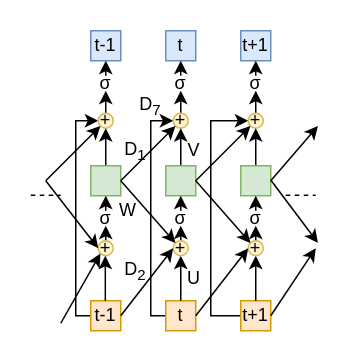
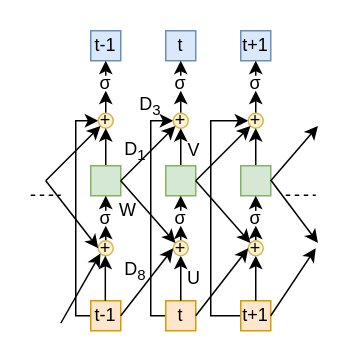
- <mxCell id="59" value="&lt;p style=&quot;margin: 0cm; text-align: start;&quot; class=&quot;MsoNormal&quot;&gt;D&lt;sub&gt;7&lt;font face=&quot;Calibri, sans-serif&quot;&gt;&lt;/font&gt;&lt;/sub&gt;&lt;/p&gt;" style="text;html=1;strokeColor=none;fillColor=none;align=center;verticalAlign=middle;whiteSpace=wrap;rounded=0;" vertex="1" parent="1"><mxGeometry x="90" y="60" width="20" height="20" as="geometry" /></mxCell>
+ <mxCell id="59" value="&lt;p style=&quot;margin: 0cm; text-align: start;&quot; class=&quot;MsoNormal&quot;&gt;D&lt;sub&gt;3&lt;font face=&quot;Calibri, sans-serif&quot;&gt;&lt;/font&gt;&lt;/sub&gt;&lt;/p&gt;" style="text;html=1;strokeColor=none;fillColor=none;align=center;verticalAlign=middle;whiteSpace=wrap;rounded=0;" vertex="1" parent="1"><mxGeometry x="90" y="60" width="20" height="20" as="geometry" /></mxCell>
- <mxCell id="58" value="&lt;p style=&quot;margin: 0cm; text-align: start;&quot; class=&quot;MsoNormal&quot;&gt;D&lt;sub&gt;2&lt;font face=&quot;Calibri, sans-serif&quot;&gt;&lt;/font&gt;&lt;/sub&gt;&lt;/p&gt;" style="text;html=1;strokeColor=none;fillColor=none;align=center;verticalAlign=middle;whiteSpace=wrap;rounded=0;" vertex="1" parent="1"><mxGeometry x="80" y="170" width="20" height="20" as="geometry" /></mxCell>
+ <mxCell id="58" value="&lt;p style=&quot;margin: 0cm; text-align: start;&quot; class=&quot;MsoNormal&quot;&gt;D&lt;sub&gt;8&lt;font face=&quot;Calibri, sans-serif&quot;&gt;&lt;/font&gt;&lt;/sub&gt;&lt;/p&gt;" style="text;html=1;strokeColor=none;fillColor=none;align=center;verticalAlign=middle;whiteSpace=wrap;rounded=0;" vertex="1" parent="1"><mxGeometry x="80" y="170" width="20" height="20" as="geometry" /></mxCell>
